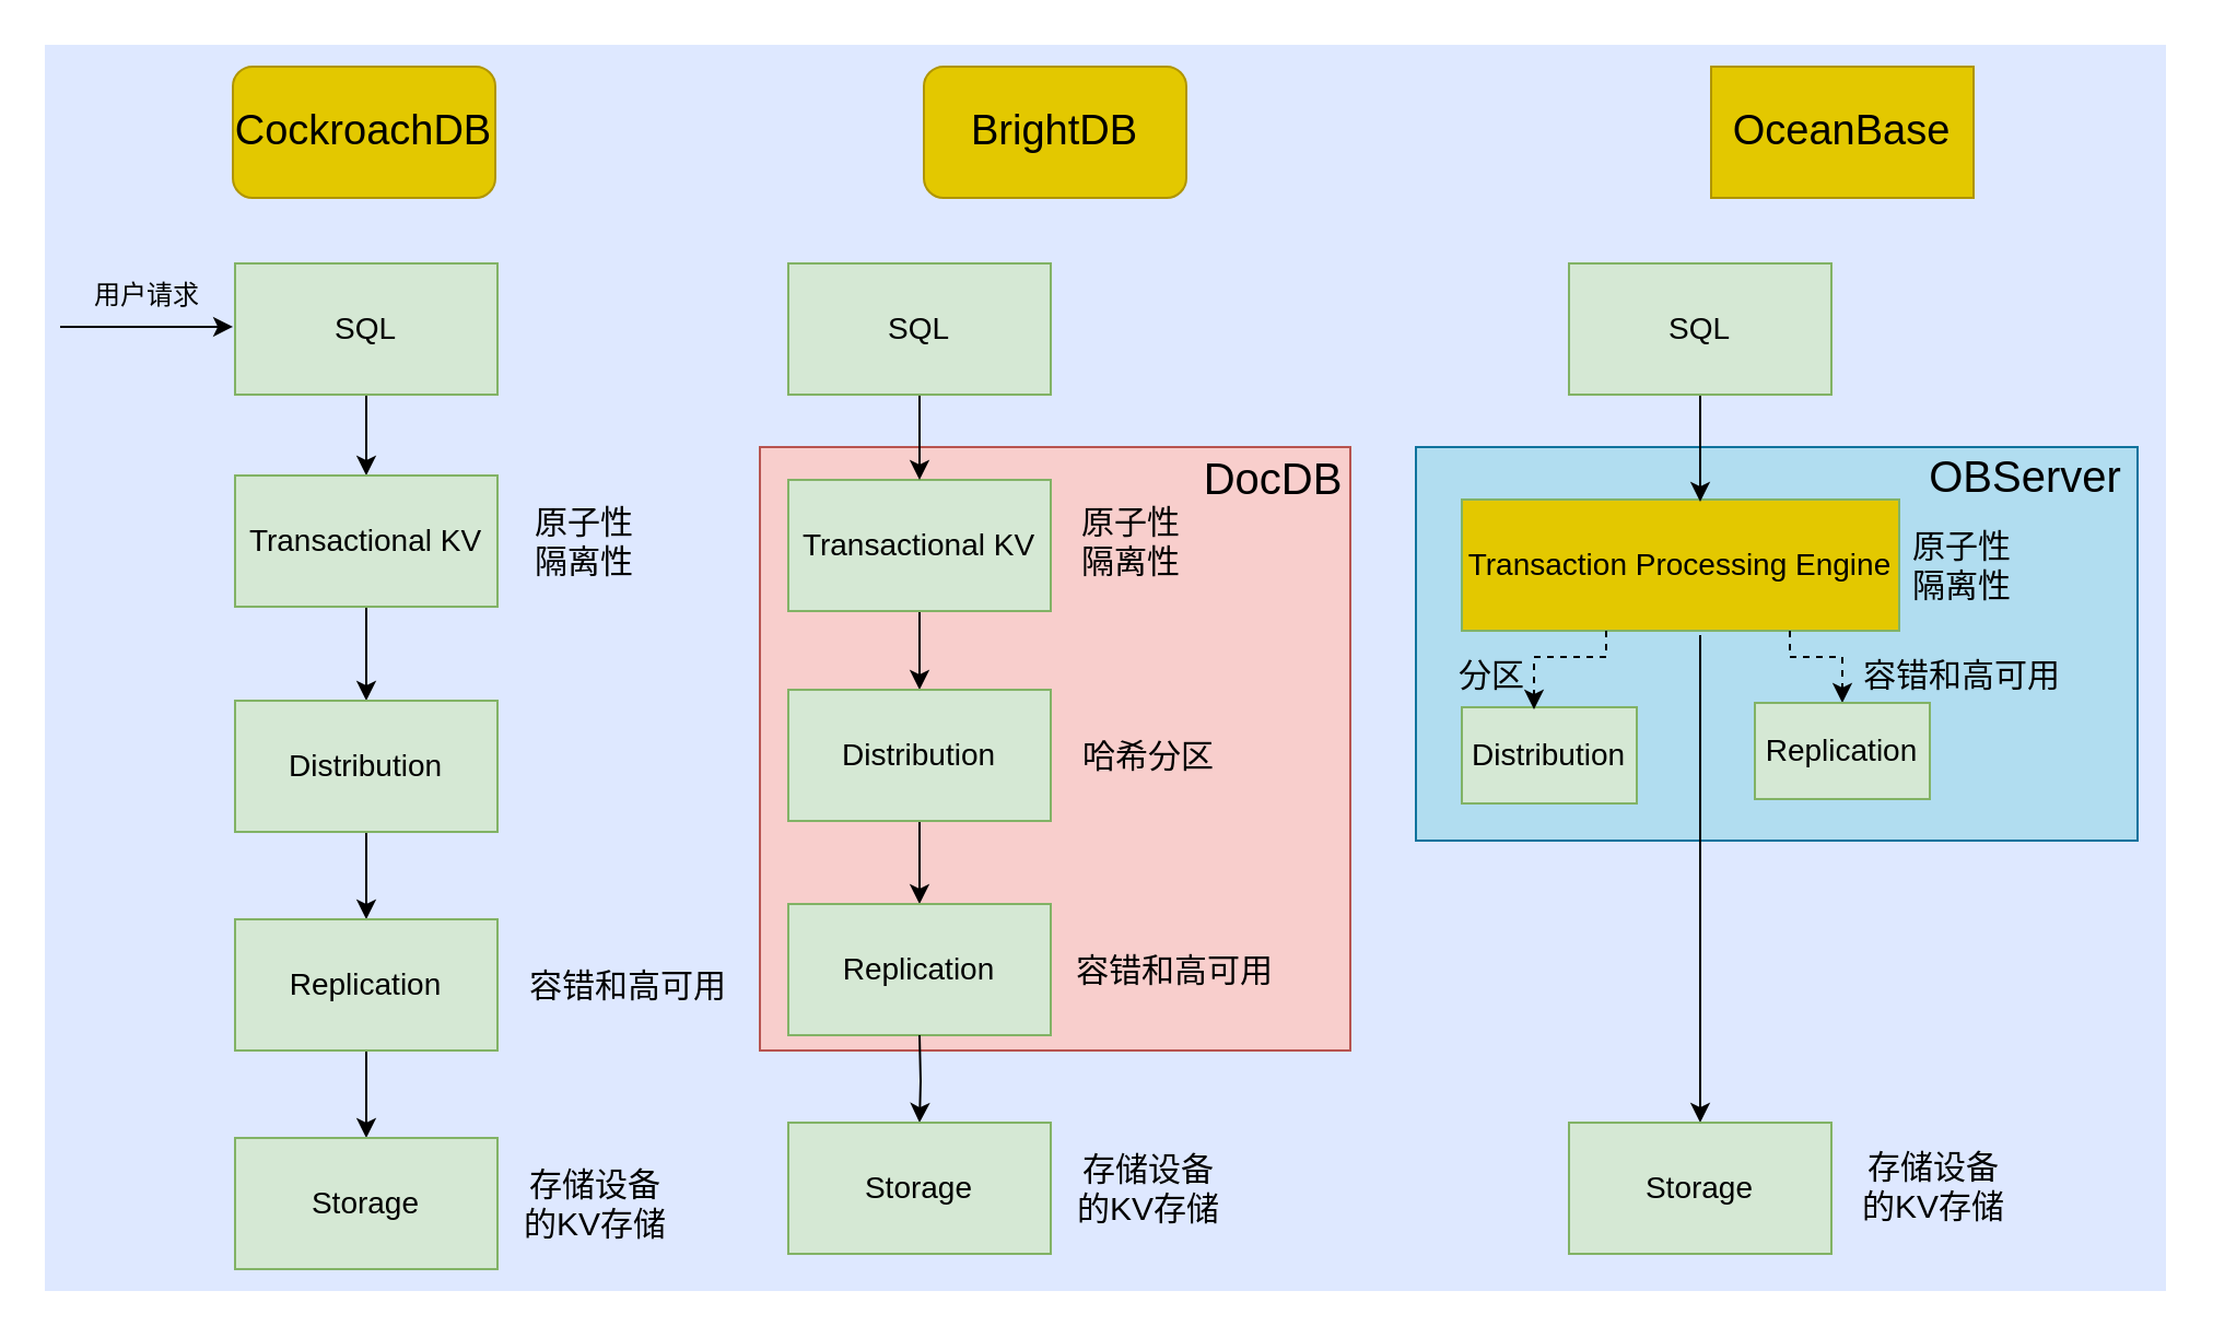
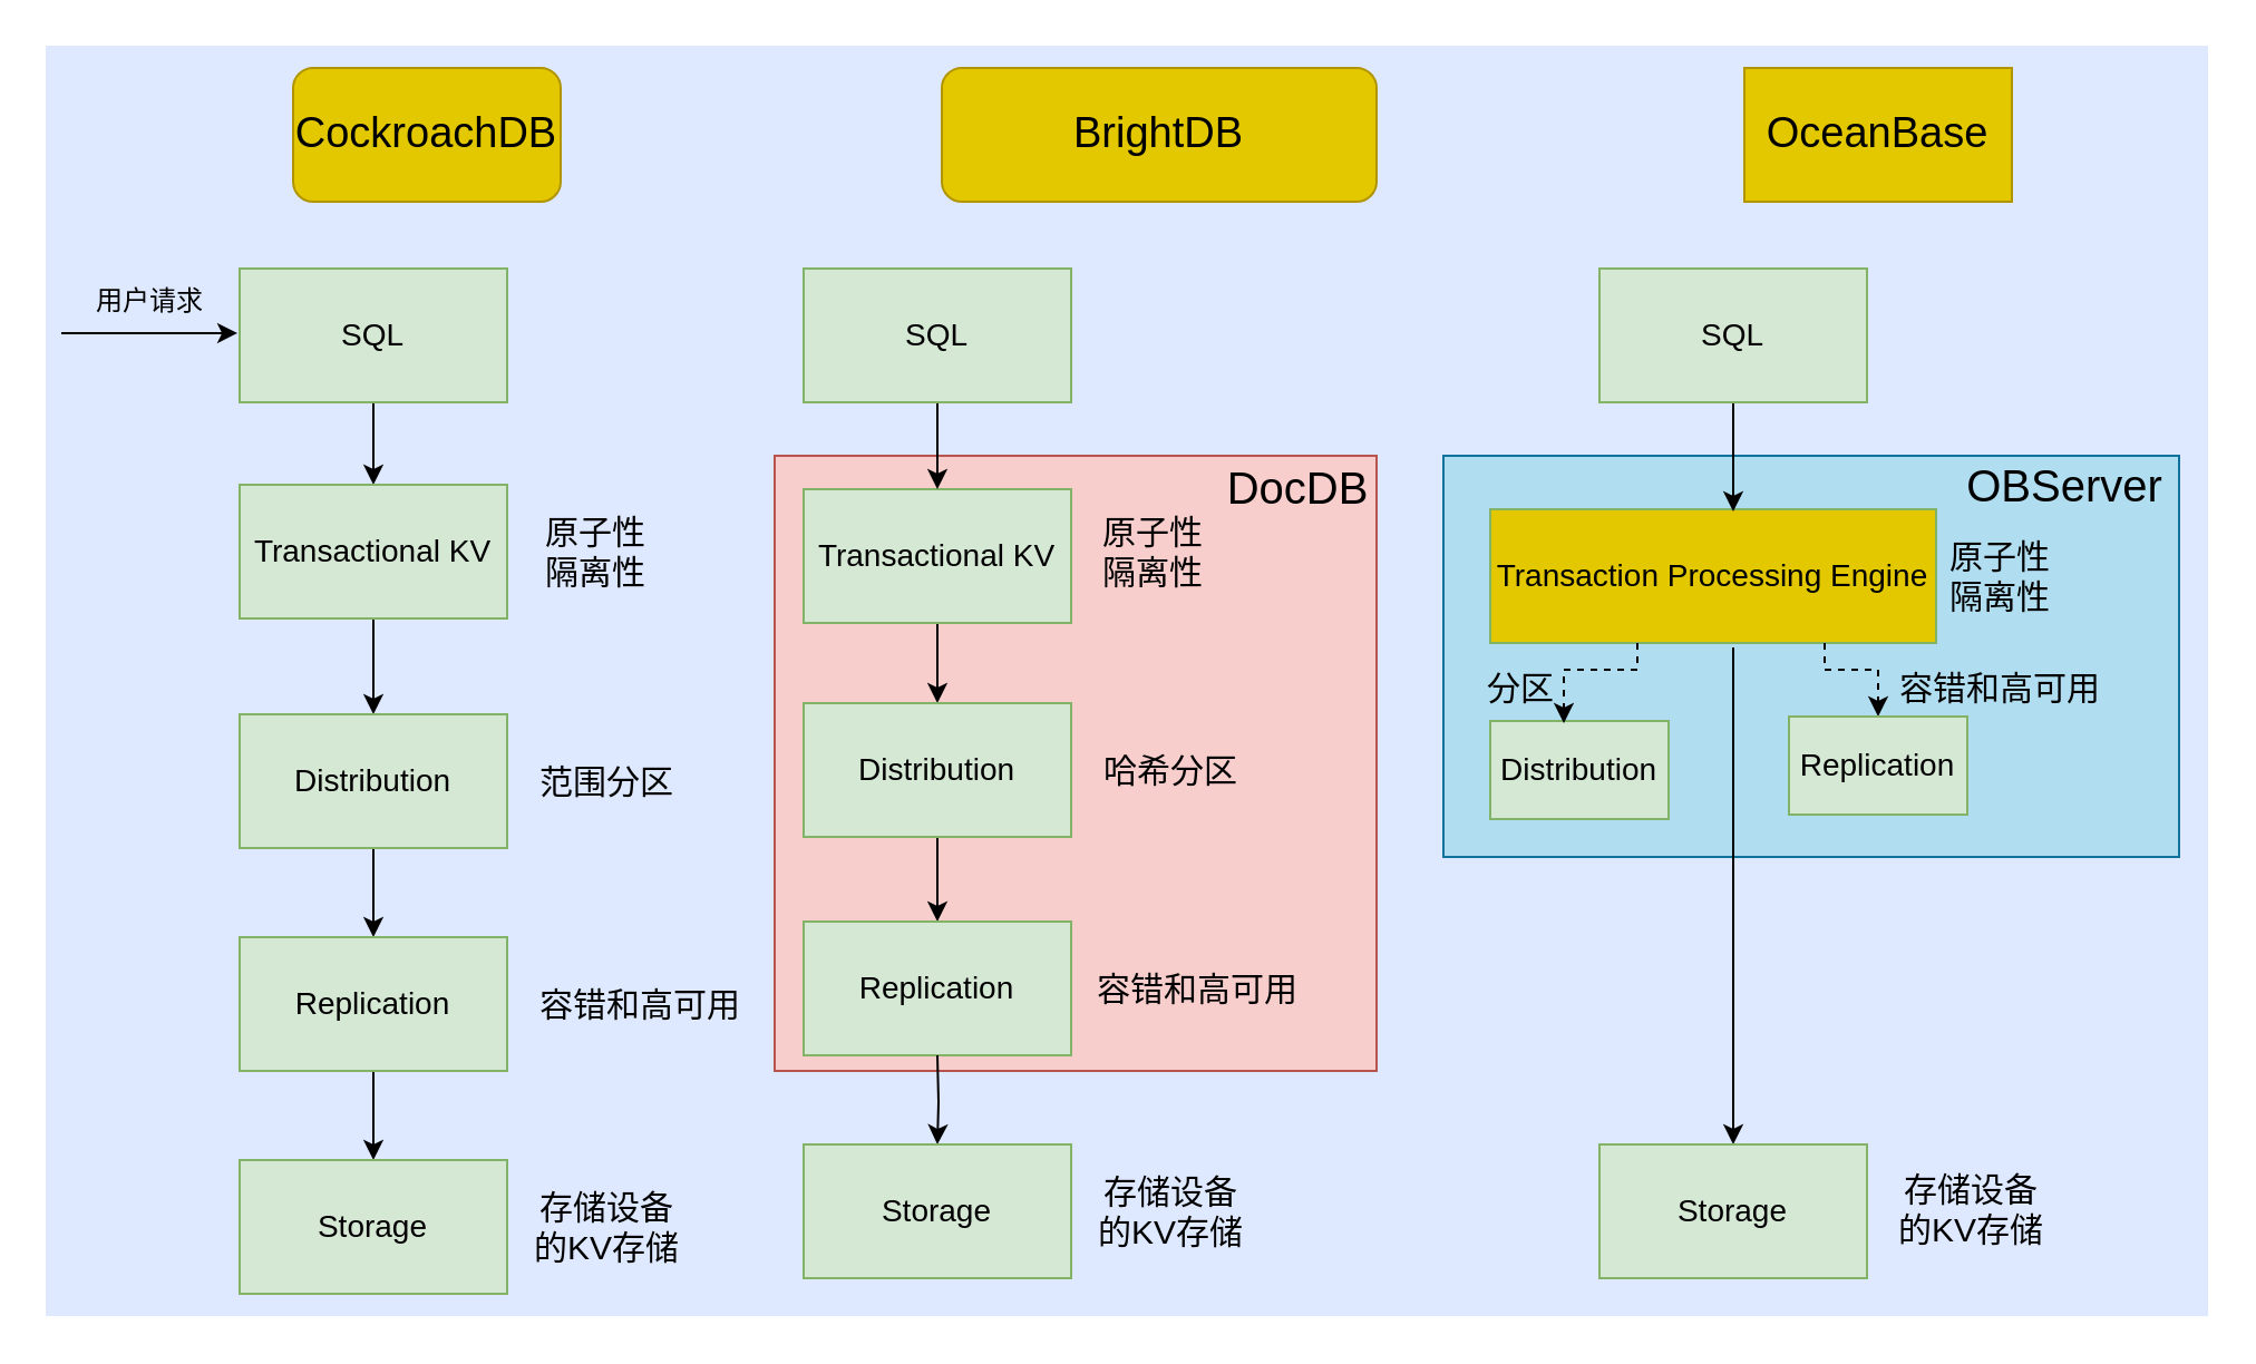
- <mxCell id="19" value="CockroachDB" style="rounded=1;whiteSpace=wrap;html=1;fillColor=#e3c800;strokeColor=#B09500;fontSize=19;fontColor=#000000;" vertex="1" parent="1"><mxGeometry x="106" y="30" width="120" height="60" as="geometry" /></mxCell>
+ <mxCell id="19" value="CockroachDB" style="rounded=1;whiteSpace=wrap;html=1;fillColor=#e3c800;strokeColor=#B09500;fontSize=19;fontColor=#000000;" vertex="1" parent="1"><mxGeometry x="131" y="30" width="120" height="60" as="geometry" /></mxCell>
- <mxCell id="29" value="BrightDB" style="rounded=1;whiteSpace=wrap;html=1;fillColor=#e3c800;strokeColor=#B09500;fontSize=19;fontColor=#000000;" vertex="1" parent="1"><mxGeometry x="422" y="30" width="120" height="60" as="geometry" /></mxCell>
+ <mxCell id="29" value="BrightDB" style="rounded=1;whiteSpace=wrap;html=1;fillColor=#e3c800;strokeColor=#B09500;fontSize=19;fontColor=#000000;" vertex="1" parent="1"><mxGeometry x="422" y="30" width="195" height="60" as="geometry" /></mxCell>
+ <mxCell id="16" value="范围分区" style="text;html=1;strokeColor=none;fillColor=none;align=center;verticalAlign=middle;whiteSpace=wrap;rounded=0;fontSize=15;" vertex="1" parent="1"><mxGeometry x="237" y="335" width="70" height="30" as="geometry" /></mxCell>
